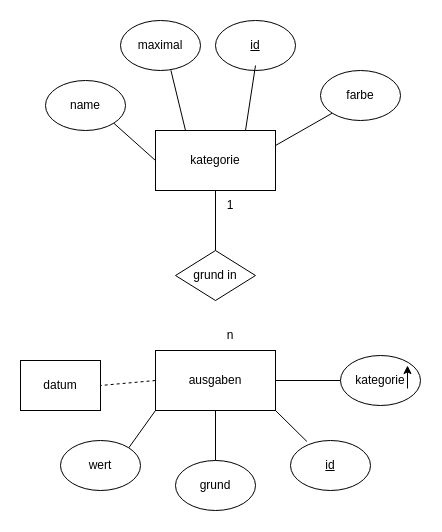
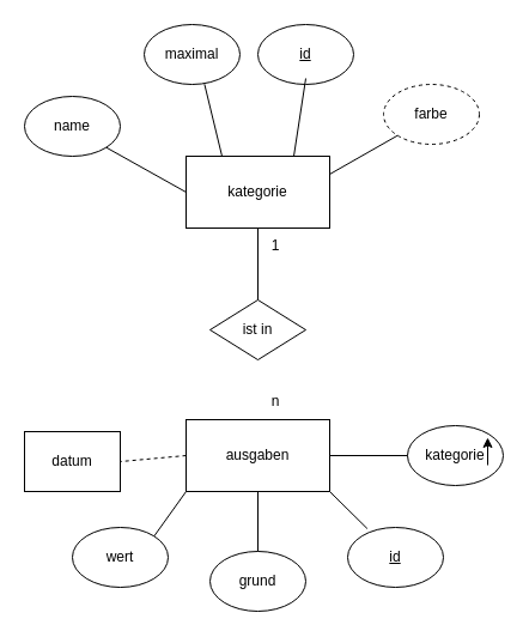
- <mxCell id="8" value="farbe" style="ellipse;whiteSpace=wrap;html=1;" vertex="1" parent="1"><mxGeometry x="320" y="70" width="80" height="50" as="geometry" /></mxCell>
+ <mxCell id="8" value="farbe" style="ellipse;whiteSpace=wrap;html=1;dashed=1;" vertex="1" parent="1"><mxGeometry x="320" y="70" width="80" height="50" as="geometry" /></mxCell>
- <mxCell id="7" value="name" style="ellipse;whiteSpace=wrap;html=1;" vertex="1" parent="1"><mxGeometry x="45" y="80" width="80" height="50" as="geometry" /></mxCell>
+ <mxCell id="7" value="name" style="ellipse;whiteSpace=wrap;html=1;" vertex="1" parent="1"><mxGeometry x="20" y="80" width="80" height="50" as="geometry" /></mxCell>
- <mxCell id="14" value="grund in" style="rhombus;whiteSpace=wrap;html=1;" vertex="1" parent="1"><mxGeometry x="175" y="250" width="80" height="50" as="geometry" /></mxCell>
+ <mxCell id="14" value="ist in" style="rhombus;whiteSpace=wrap;html=1;" vertex="1" parent="1"><mxGeometry x="175" y="250" width="80" height="50" as="geometry" /></mxCell>
